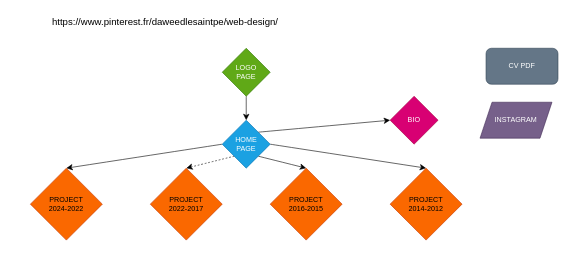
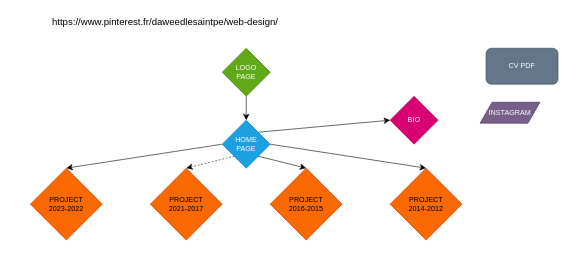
- <mxCell id="16" value="INSTAGRAM" style="shape=parallelogram;perimeter=parallelogramPerimeter;whiteSpace=wrap;html=1;fixedSize=1;fillColor=#76608a;strokeColor=#432D57;fontColor=#ffffff;" parent="1" vertex="1"><mxGeometry x="800" y="170" width="120" height="60" as="geometry" /></mxCell>
+ <mxCell id="16" value="INSTAGRAM" style="shape=parallelogram;perimeter=parallelogramPerimeter;whiteSpace=wrap;html=1;fixedSize=1;fillColor=#76608a;strokeColor=#432D57;fontColor=#ffffff;" parent="1" vertex="1"><mxGeometry x="800" y="170" width="100" height="35" as="geometry" /></mxCell>
- <mxCell id="10" value="PROJECT&lt;div&gt;2024-2022&lt;/div&gt;" style="rhombus;whiteSpace=wrap;html=1;fillColor=#fa6800;fontColor=#000000;strokeColor=#C73500;" parent="1" vertex="1"><mxGeometry x="50" y="280" width="120" height="120" as="geometry" /></mxCell>
+ <mxCell id="10" value="PROJECT&lt;div&gt;2023-2022&lt;/div&gt;" style="rhombus;whiteSpace=wrap;html=1;fillColor=#fa6800;fontColor=#000000;strokeColor=#C73500;" parent="1" vertex="1"><mxGeometry x="50" y="280" width="120" height="120" as="geometry" /></mxCell>
- <mxCell id="11" value="PROJECT&lt;div&gt;2022-2017&lt;/div&gt;" style="rhombus;whiteSpace=wrap;html=1;fillColor=#fa6800;fontColor=#000000;strokeColor=#C73500;" parent="1" vertex="1"><mxGeometry x="250" y="280" width="120" height="120" as="geometry" /></mxCell>
+ <mxCell id="11" value="PROJECT&lt;div&gt;2021-2017&lt;/div&gt;" style="rhombus;whiteSpace=wrap;html=1;fillColor=#fa6800;fontColor=#000000;strokeColor=#C73500;" parent="1" vertex="1"><mxGeometry x="250" y="280" width="120" height="120" as="geometry" /></mxCell>
